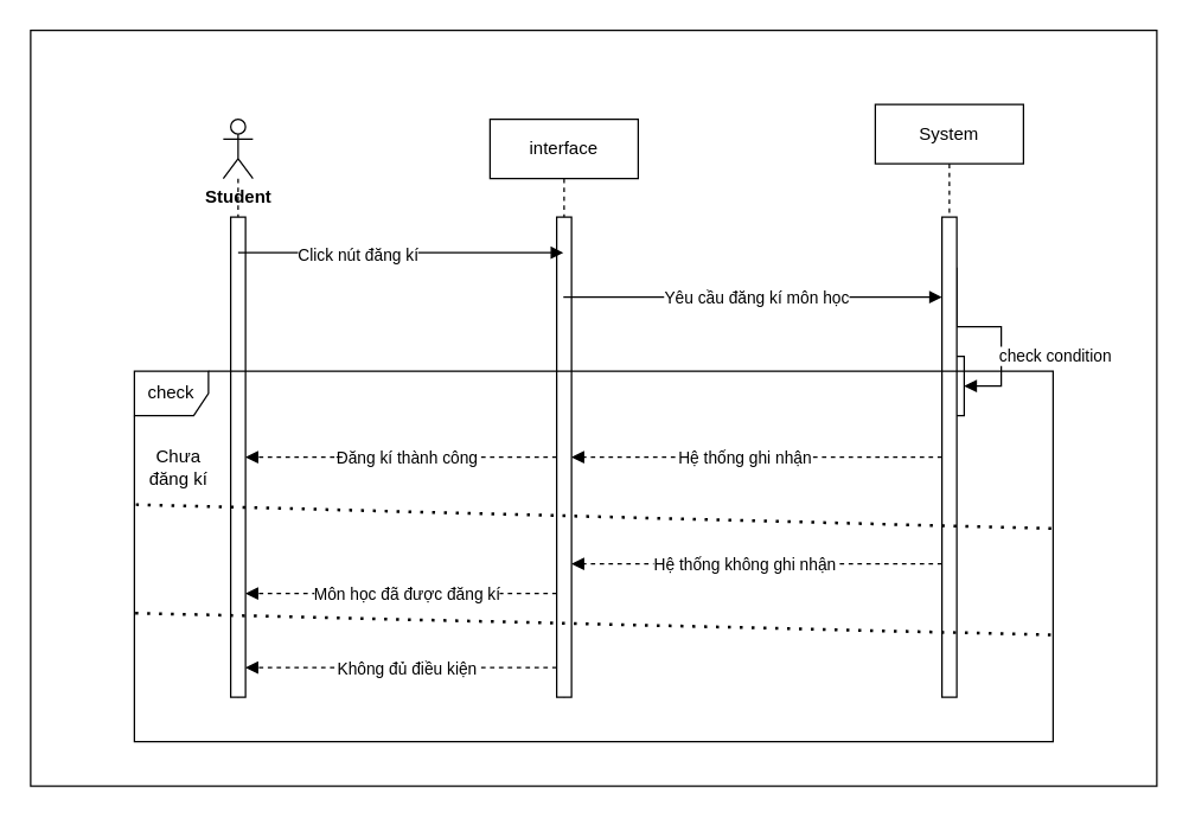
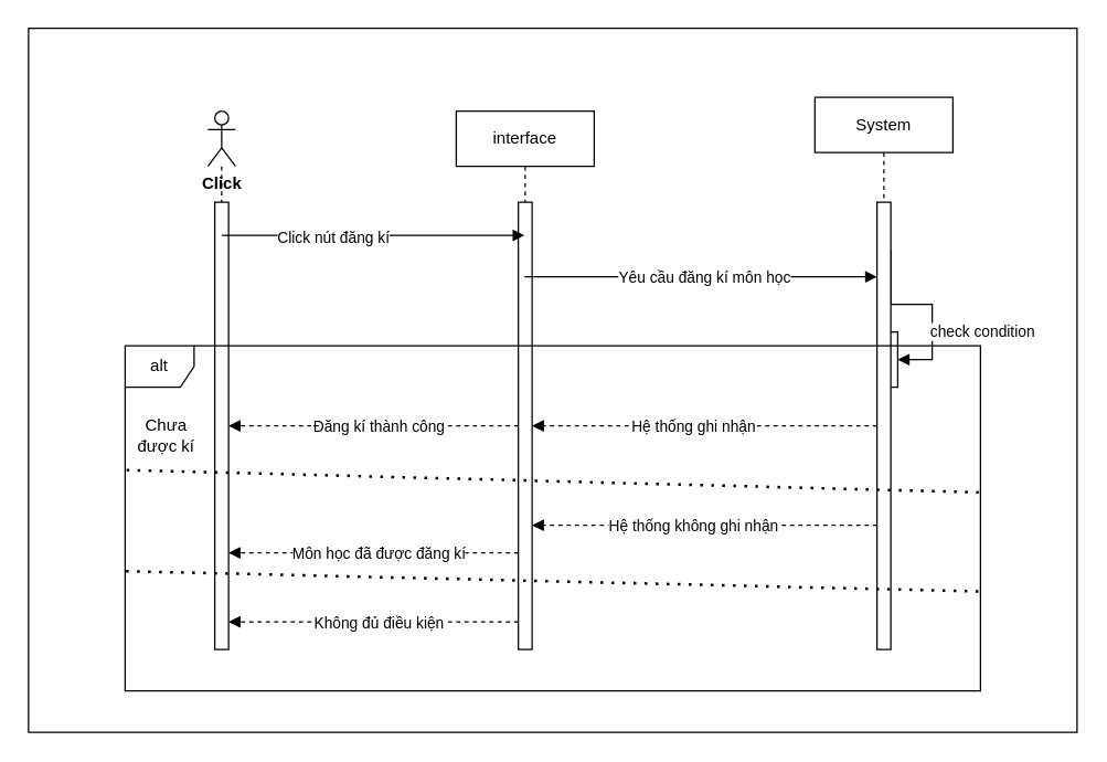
- <mxCell id="5" value="Student" style="text;align=center;fontStyle=1;verticalAlign=middle;spacingLeft=3;spacingRight=3;strokeColor=none;rotatable=0;points=[[0,0.5],[1,0.5]];portConstraint=eastwest;html=1;" parent="1" vertex="1"><mxGeometry x="120" y="120" width="80" height="26" as="geometry" /></mxCell>
+ <mxCell id="5" value="Click" style="text;align=center;fontStyle=1;verticalAlign=middle;spacingLeft=3;spacingRight=3;strokeColor=none;rotatable=0;points=[[0,0.5],[1,0.5]];portConstraint=eastwest;html=1;" parent="1" vertex="1"><mxGeometry x="120" y="120" width="80" height="26" as="geometry" /></mxCell>
- <mxCell id="18" value="check" style="shape=umlFrame;whiteSpace=wrap;html=1;pointerEvents=0;recursiveResize=0;container=1;collapsible=0;width=50;" vertex="1" parent="1"><mxGeometry x="90" y="250" width="620" height="250" as="geometry" /></mxCell>
+ <mxCell id="18" value="alt" style="shape=umlFrame;whiteSpace=wrap;html=1;pointerEvents=0;recursiveResize=0;container=1;collapsible=0;width=50;" vertex="1" parent="1"><mxGeometry x="90" y="250" width="620" height="250" as="geometry" /></mxCell>
- <mxCell id="24" value="Chưa đăng kí" style="text;html=1;align=center;verticalAlign=middle;whiteSpace=wrap;rounded=0;" vertex="1" parent="1"><mxGeometry x="90" y="300" width="60" height="30" as="geometry" /></mxCell>
+ <mxCell id="24" value="Chưa được kí" style="text;html=1;align=center;verticalAlign=middle;whiteSpace=wrap;rounded=0;" vertex="1" parent="1"><mxGeometry x="90" y="300" width="60" height="30" as="geometry" /></mxCell>
